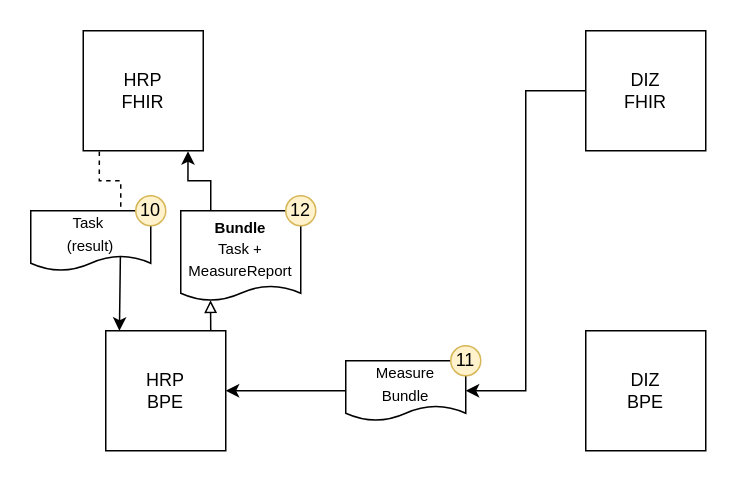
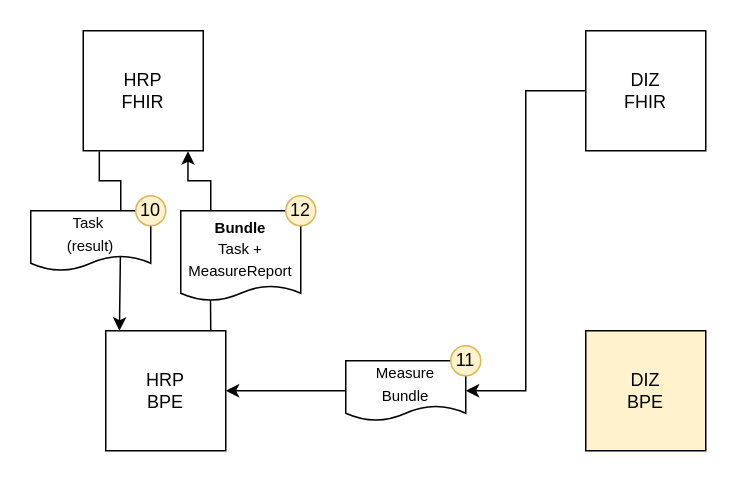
- <mxCell id="2" style="edgeStyle=orthogonalEdgeStyle;rounded=0;orthogonalLoop=1;jettySize=auto;html=1;exitX=0.134;exitY=1.007;exitDx=0;exitDy=0;entryX=0.75;entryY=0;entryDx=0;entryDy=0;startArrow=none;startFill=0;endArrow=none;endFill=0;exitPerimeter=0;dashed=1;" parent="1" source="3" target="15" edge="1"><mxGeometry relative="1" as="geometry" /></mxCell>
+ <mxCell id="2" style="edgeStyle=orthogonalEdgeStyle;rounded=0;orthogonalLoop=1;jettySize=auto;html=1;exitX=0.134;exitY=1.007;exitDx=0;exitDy=0;entryX=0.75;entryY=0;entryDx=0;entryDy=0;startArrow=none;startFill=0;endArrow=none;endFill=0;exitPerimeter=0;" parent="1" source="3" target="15" edge="1"><mxGeometry relative="1" as="geometry" /></mxCell>
- <mxCell id="4" style="edgeStyle=orthogonalEdgeStyle;rounded=0;orthogonalLoop=1;jettySize=auto;html=1;exitX=0.875;exitY=0.002;exitDx=0;exitDy=0;entryX=0.248;entryY=0.994;entryDx=0;entryDy=0;entryPerimeter=0;startArrow=none;startFill=0;endArrow=block;endFill=0;exitPerimeter=0;" parent="1" source="6" target="11" edge="1"><mxGeometry relative="1" as="geometry" /></mxCell>
+ <mxCell id="4" style="edgeStyle=orthogonalEdgeStyle;rounded=0;orthogonalLoop=1;jettySize=auto;html=1;exitX=0.875;exitY=0.002;exitDx=0;exitDy=0;entryX=0.248;entryY=0.994;entryDx=0;entryDy=0;entryPerimeter=0;startArrow=none;startFill=0;endArrow=none;endFill=0;exitPerimeter=0;" parent="1" source="6" target="11" edge="1"><mxGeometry relative="1" as="geometry" /></mxCell>
- <mxCell id="9" value="DIZ&lt;br&gt;BPE" style="whiteSpace=wrap;html=1;aspect=fixed;" parent="1" vertex="1"><mxGeometry x="390" y="220" width="80" height="80" as="geometry" /></mxCell>
+ <mxCell id="9" value="DIZ&lt;br&gt;BPE" style="whiteSpace=wrap;html=1;aspect=fixed;fillColor=#fff2cc;" parent="1" vertex="1"><mxGeometry x="390" y="220" width="80" height="80" as="geometry" /></mxCell>
